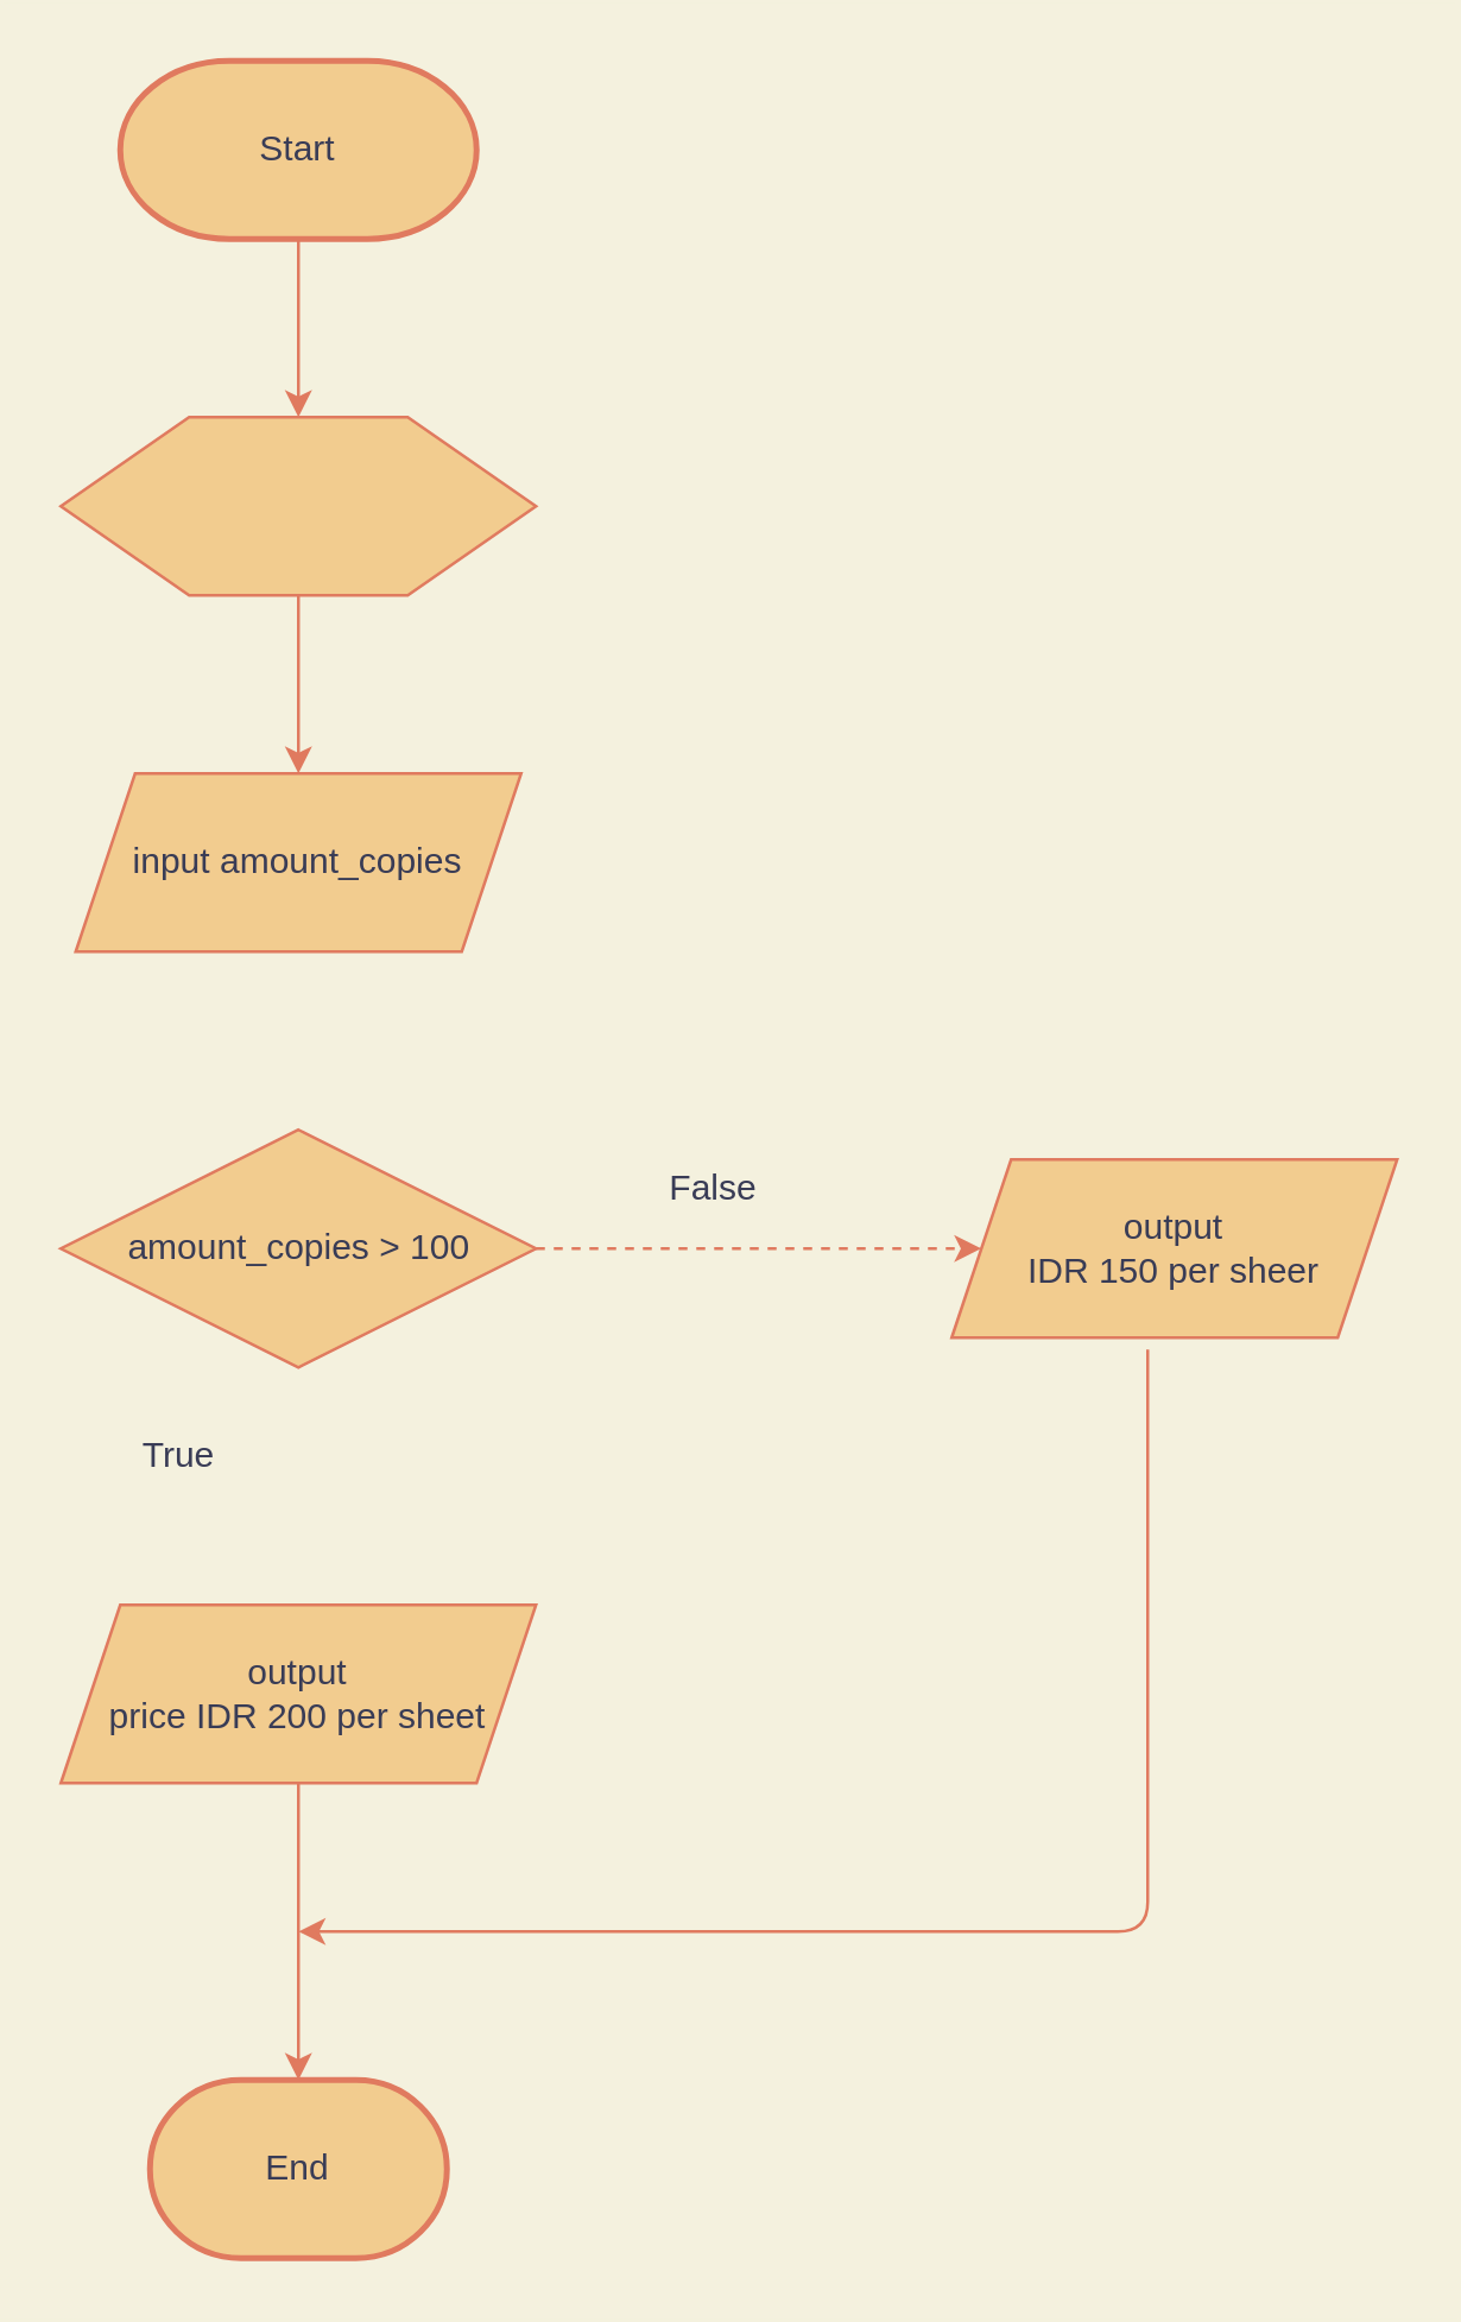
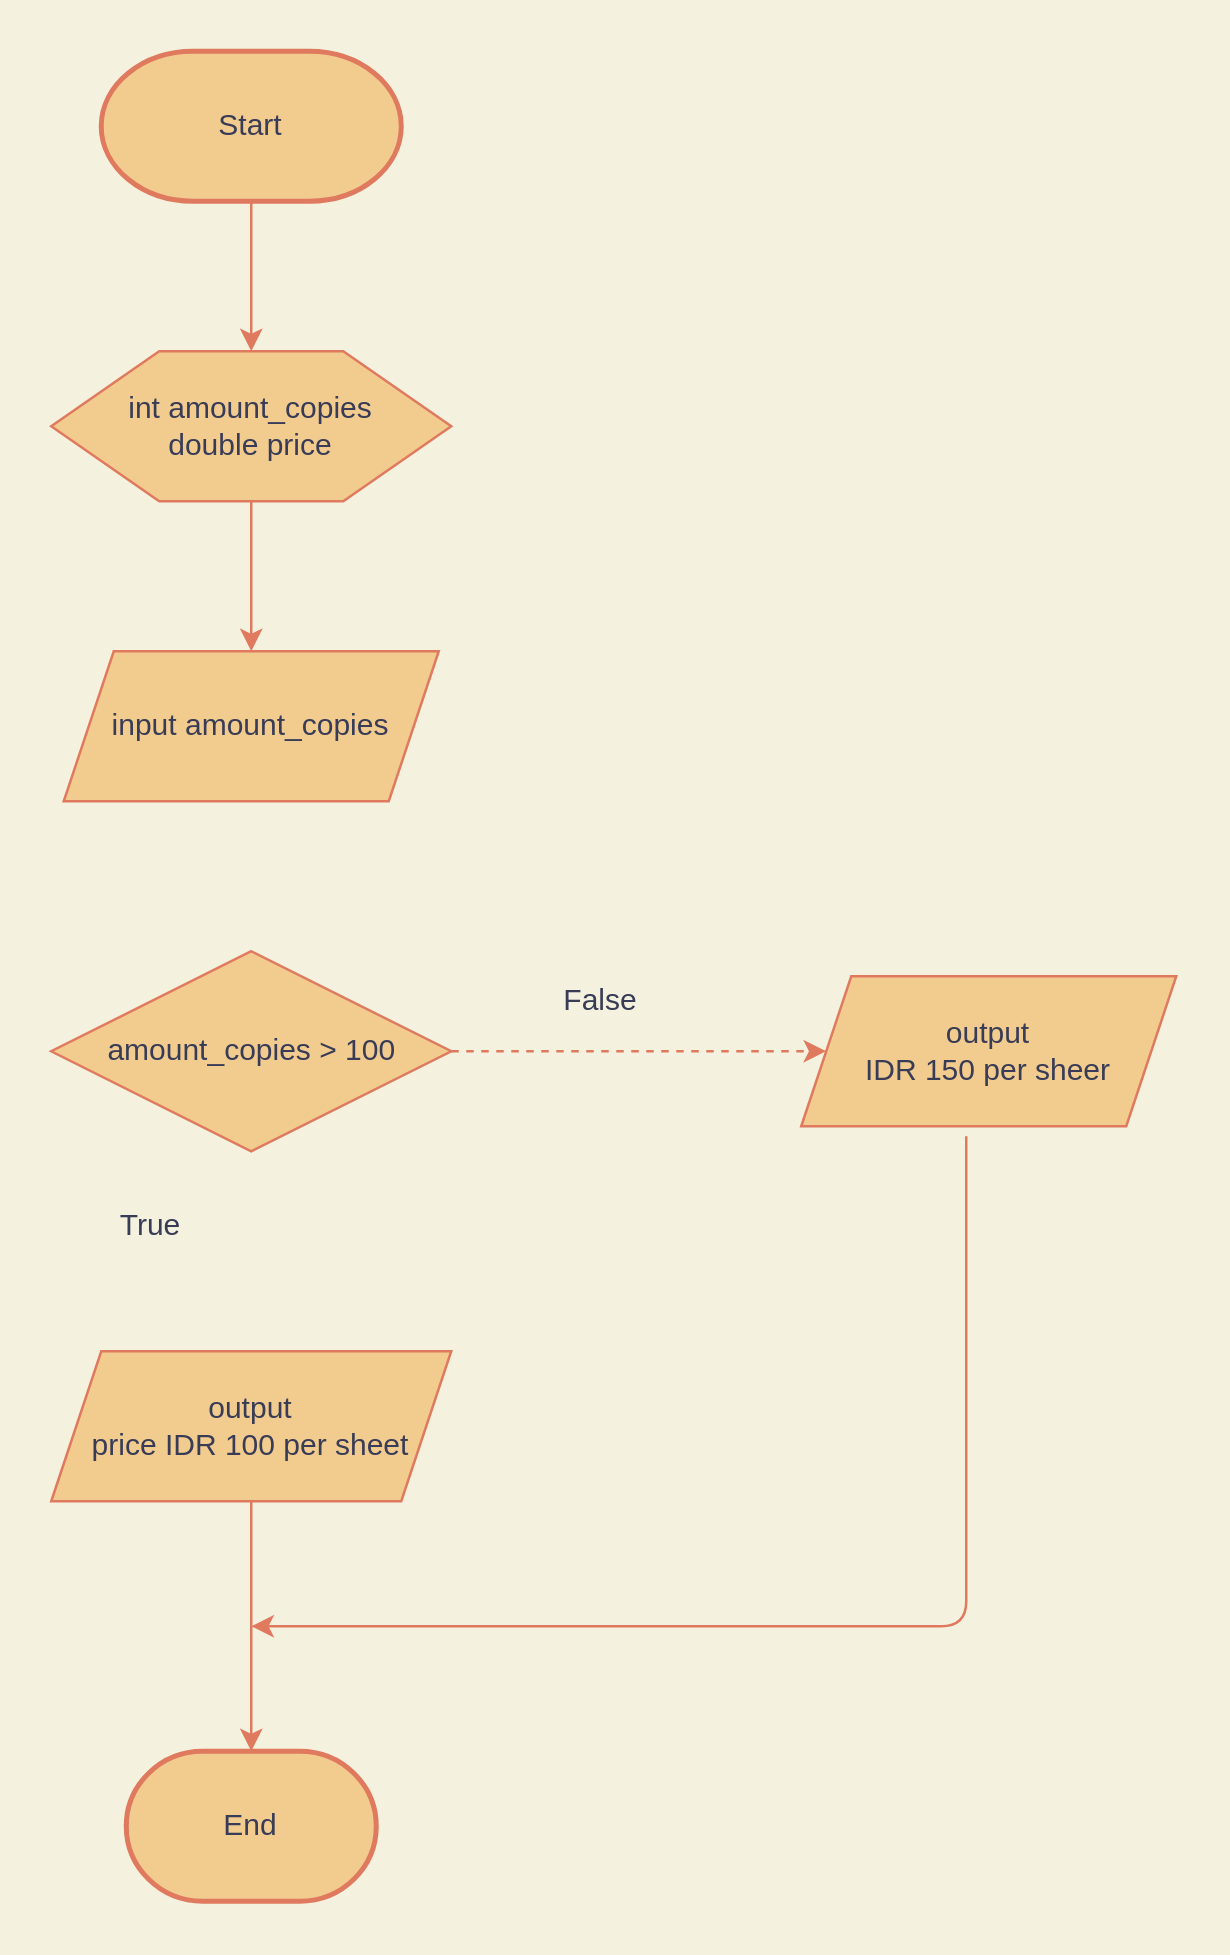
+ <mxCell id="5" value="int amount_copies&lt;br&gt;double price" style="text;html=1;strokeColor=none;fillColor=none;align=center;verticalAlign=middle;whiteSpace=wrap;rounded=0;fontColor=#393C56;" vertex="1" parent="1"><mxGeometry x="35" y="150" width="130" height="40" as="geometry" /></mxCell>
- <mxCell id="9" value="output&lt;br&gt;price IDR 200 per sheet" style="shape=parallelogram;perimeter=parallelogramPerimeter;whiteSpace=wrap;html=1;fixedSize=1;fillColor=#F2CC8F;strokeColor=#E07A5F;fontColor=#393C56;" vertex="1" parent="1"><mxGeometry x="20" y="540" width="160" height="60" as="geometry" /></mxCell>
+ <mxCell id="9" value="output&lt;br&gt;price IDR 100 per sheet" style="shape=parallelogram;perimeter=parallelogramPerimeter;whiteSpace=wrap;html=1;fixedSize=1;fillColor=#F2CC8F;strokeColor=#E07A5F;fontColor=#393C56;" vertex="1" parent="1"><mxGeometry x="20" y="540" width="160" height="60" as="geometry" /></mxCell>
